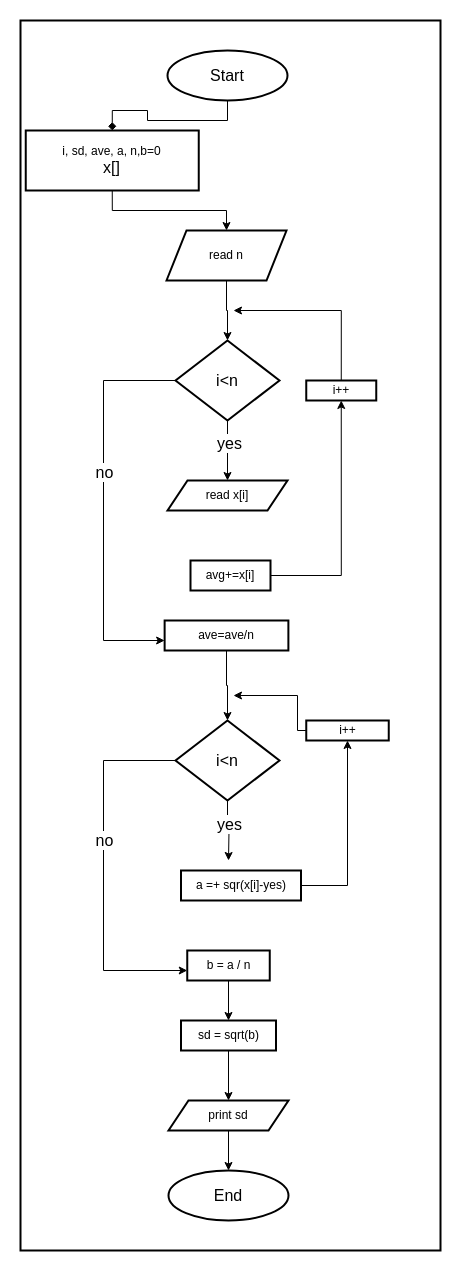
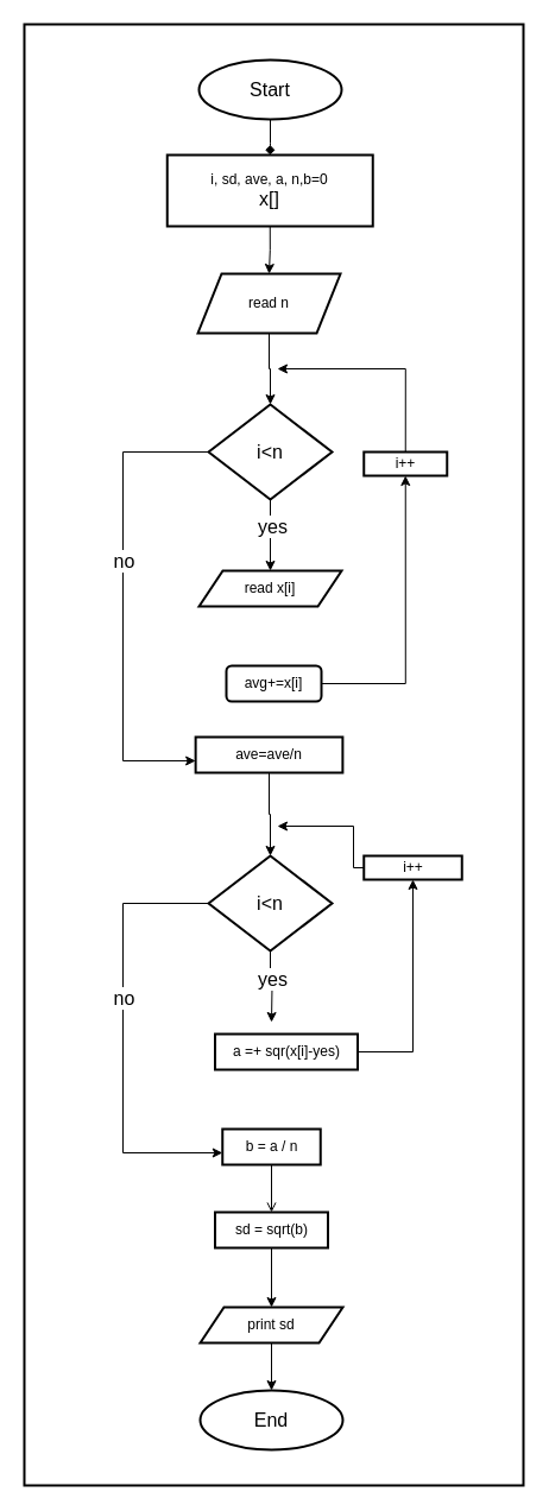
- <mxCell id="37" value="i, sd, ave, a, n,b=0&lt;br style=&quot;border-color: var(--border-color); font-size: 16px;&quot;&gt;&lt;span style=&quot;font-size: 16px;&quot;&gt;x[]&lt;/span&gt;" style="rounded=0;whiteSpace=wrap;html=1;strokeWidth=2;" vertex="1" parent="1"><mxGeometry x="25.25" y="130" width="173" height="60" as="geometry" /></mxCell>
+ <mxCell id="37" value="i, sd, ave, a, n,b=0&lt;br style=&quot;border-color: var(--border-color); font-size: 16px;&quot;&gt;&lt;span style=&quot;font-size: 16px;&quot;&gt;x[]&lt;/span&gt;" style="rounded=0;whiteSpace=wrap;html=1;strokeWidth=2;" vertex="1" parent="1"><mxGeometry x="140.25" y="130" width="173" height="60" as="geometry" /></mxCell>
- <mxCell id="32" value="avg+=x[i]" style="rounded=0;whiteSpace=wrap;html=1;strokeWidth=2;" vertex="1" parent="1"><mxGeometry x="190" y="560" width="80" height="30" as="geometry" /></mxCell>
+ <mxCell id="32" value="avg+=x[i]" style="whiteSpace=wrap;html=1;strokeWidth=2;rounded=1;" vertex="1" parent="1"><mxGeometry x="190" y="560" width="80" height="30" as="geometry" /></mxCell>
- <mxCell id="19" style="edgeStyle=orthogonalEdgeStyle;rounded=0;orthogonalLoop=1;jettySize=auto;html=1;exitX=0.5;exitY=1;exitDx=0;exitDy=0;entryX=0.5;entryY=0;entryDx=0;entryDy=0;" edge="1" parent="1" source="26" target="25"><mxGeometry relative="1" as="geometry"><mxPoint x="228" y="990" as="sourcePoint" /></mxGeometry></mxCell>
+ <mxCell id="19" style="edgeStyle=orthogonalEdgeStyle;rounded=0;orthogonalLoop=1;jettySize=auto;html=1;exitX=0.5;exitY=1;exitDx=0;exitDy=0;entryX=0.5;entryY=0;entryDx=0;entryDy=0;endArrow=open;" edge="1" parent="1" source="26" target="25"><mxGeometry relative="1" as="geometry"><mxPoint x="228" y="990" as="sourcePoint" /></mxGeometry></mxCell>
